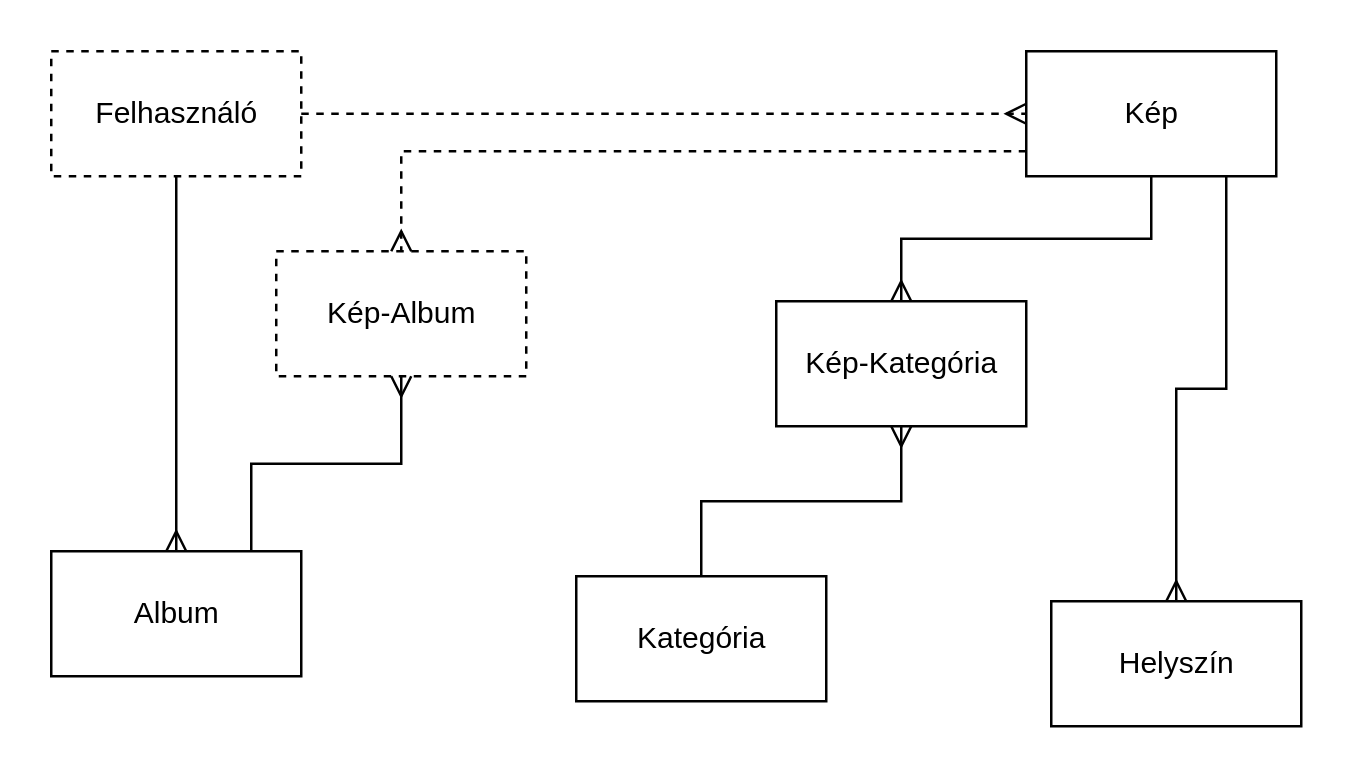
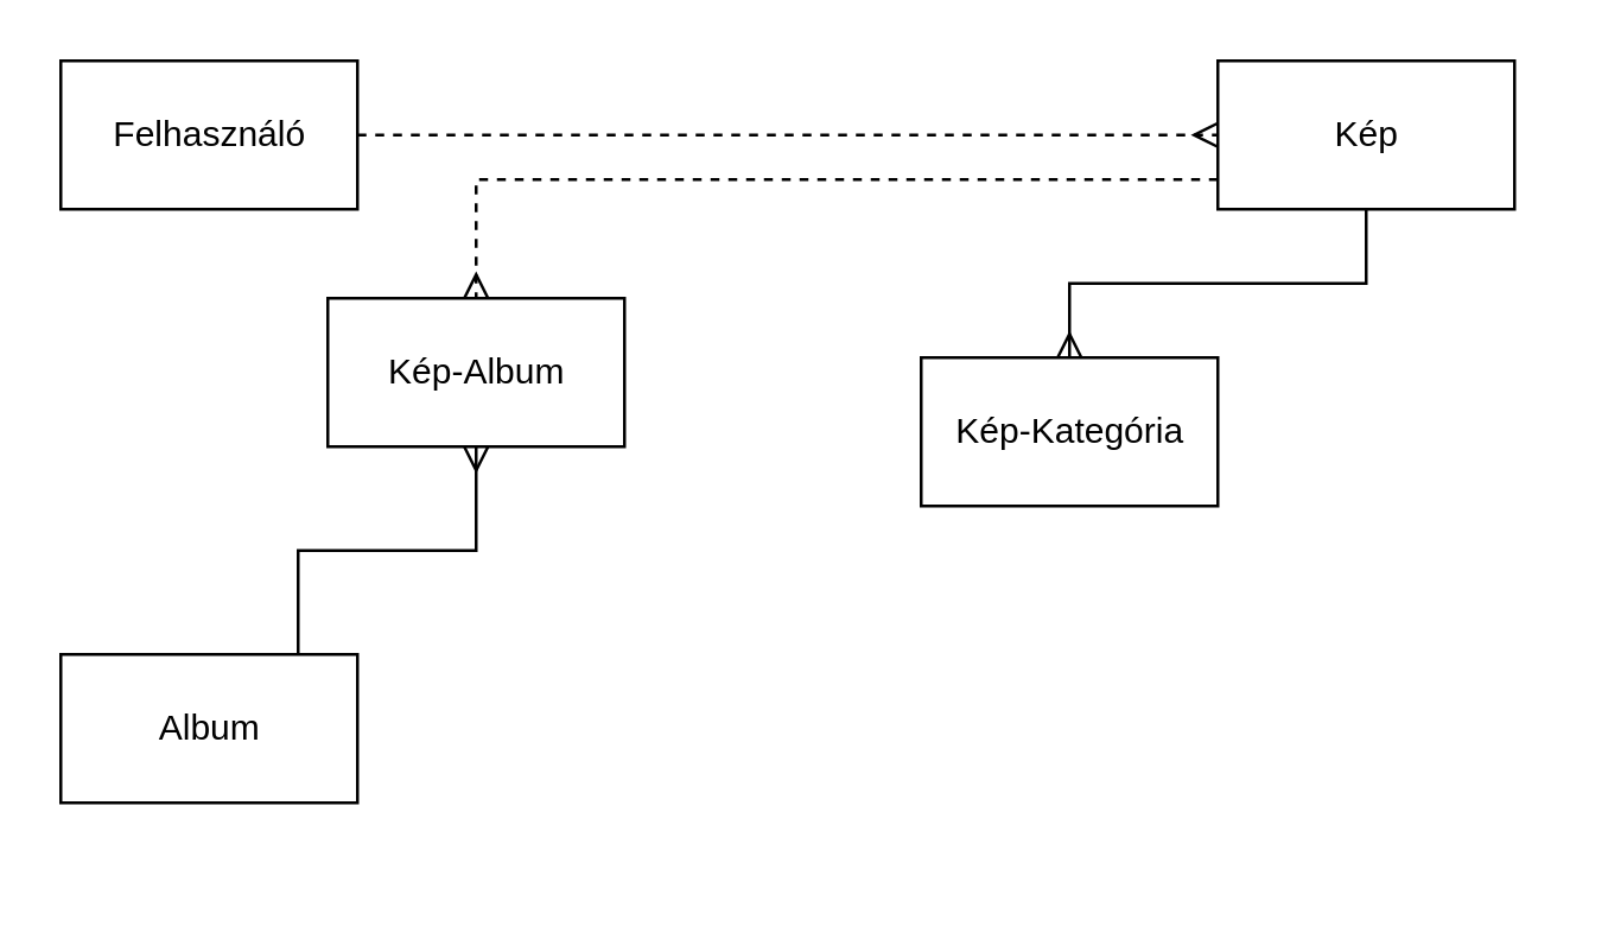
- <mxCell id="2" value="Felhasználó" style="html=1;dashed=1;whitespace=wrap;" vertex="1" parent="1"><mxGeometry x="20" y="20" width="100" height="50" as="geometry" /></mxCell>
+ <mxCell id="2" value="Felhasználó" style="html=1;dashed=0;whitespace=wrap;" vertex="1" parent="1"><mxGeometry x="20" y="20" width="100" height="50" as="geometry" /></mxCell>
- <mxCell id="13" value="Kép-Album" style="html=1;dashed=1;whitespace=wrap;" vertex="1" parent="1"><mxGeometry x="110" y="100" width="100" height="50" as="geometry" /></mxCell>
+ <mxCell id="13" value="Kép-Album" style="html=1;dashed=0;whitespace=wrap;" vertex="1" parent="1"><mxGeometry x="110" y="100" width="100" height="50" as="geometry" /></mxCell>
- <mxCell id="8" value="" style="fontSize=12;html=1;endArrow=ERmany;rounded=0;" edge="1" parent="1" source="2" target="5"><mxGeometry width="100" height="100" relative="1" as="geometry"><mxPoint x="140" y="150" as="sourcePoint" /><mxPoint x="150" y="420" as="targetPoint" /></mxGeometry></mxCell>
- <mxCell id="9" value="" style="fontSize=12;html=1;endArrow=ERmany;rounded=0;edgeStyle=orthogonalEdgeStyle;" edge="1" parent="1" source="3" target="4"><mxGeometry width="100" height="100" relative="1" as="geometry"><mxPoint x="370" y="210" as="sourcePoint" /><mxPoint x="470" y="110" as="targetPoint" /><Array as="points"><mxPoint x="490" y="155" /><mxPoint x="470" y="155" /></Array></mxGeometry></mxCell>
- <mxCell id="12" value="" style="fontSize=12;html=1;endArrow=ERmany;rounded=0;edgeStyle=orthogonalEdgeStyle;" edge="1" parent="1" source="6" target="10"><mxGeometry width="100" height="100" relative="1" as="geometry"><mxPoint x="210" y="360" as="sourcePoint" /><mxPoint x="310" y="260" as="targetPoint" /></mxGeometry></mxCell>
- <mxCell id="6" value="Kategória" style="html=1;dashed=0;whitespace=wrap;" vertex="1" parent="1"><mxGeometry x="230" y="230" width="100" height="50" as="geometry" /></mxCell>
- <mxCell id="4" value="Helyszín" style="html=1;dashed=0;whitespace=wrap;" vertex="1" parent="1"><mxGeometry x="420" y="240" width="100" height="50" as="geometry" /></mxCell>
